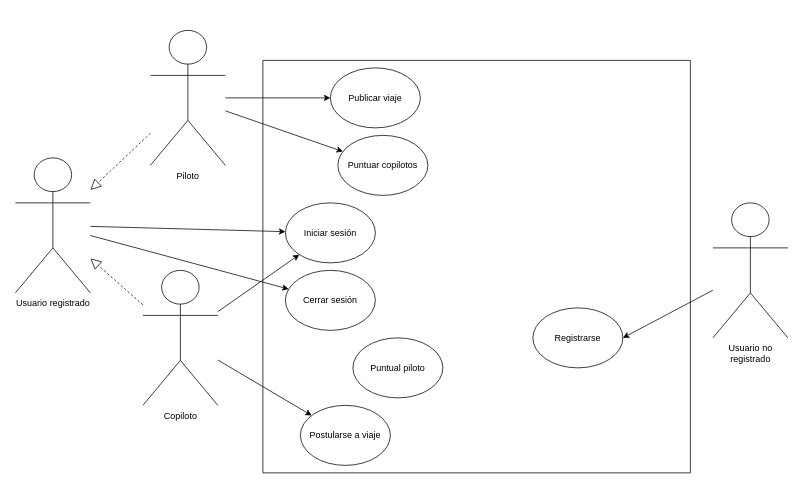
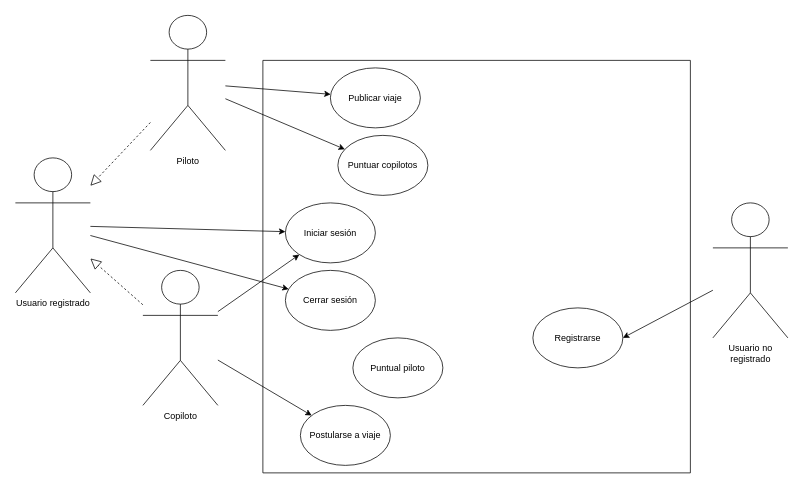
- <mxCell id="11" value="Piloto" style="shape=umlActor;verticalLabelPosition=bottom;verticalAlign=top;html=1;outlineConnect=0;" vertex="1" parent="1"><mxGeometry x="200" y="40" width="100" height="180" as="geometry" /></mxCell>
+ <mxCell id="11" value="Piloto" style="shape=umlActor;verticalLabelPosition=bottom;verticalAlign=top;html=1;outlineConnect=0;" vertex="1" parent="1"><mxGeometry x="200" y="20" width="100" height="180" as="geometry" /></mxCell>
